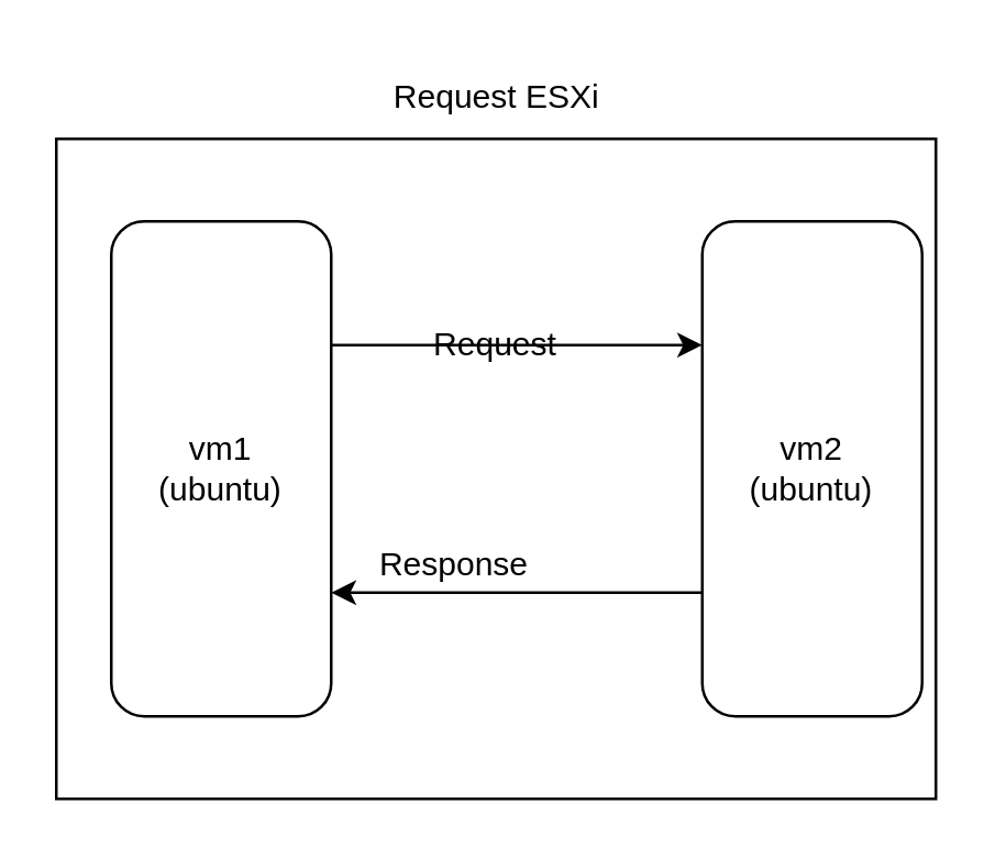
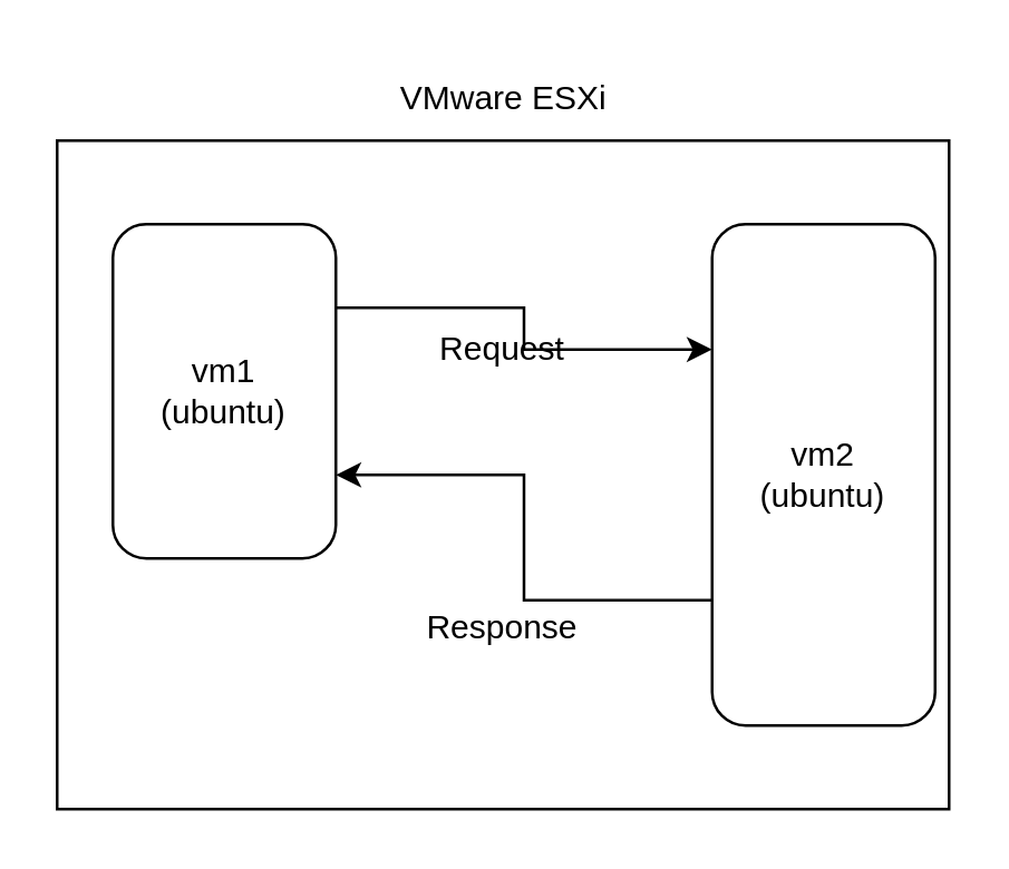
- <mxCell id="3" value="Request ESXi" style="text;html=1;align=center;verticalAlign=middle;resizable=0;points=[];autosize=1;strokeColor=none;fillColor=none;" vertex="1" parent="1"><mxGeometry x="130" y="20" width="100" height="30" as="geometry" /></mxCell>
+ <mxCell id="3" value="VMware ESXi" style="text;html=1;align=center;verticalAlign=middle;resizable=0;points=[];autosize=1;strokeColor=none;fillColor=none;" vertex="1" parent="1"><mxGeometry x="130" y="20" width="100" height="30" as="geometry" /></mxCell>
- <mxCell id="5" value="vm1&lt;div&gt;(ubuntu)&lt;/div&gt;" style="rounded=1;whiteSpace=wrap;html=1;" vertex="1" parent="1"><mxGeometry x="40" y="80" width="80" height="180" as="geometry" /></mxCell>
+ <mxCell id="5" value="vm1&lt;div&gt;(ubuntu)&lt;/div&gt;" style="rounded=1;whiteSpace=wrap;html=1;" vertex="1" parent="1"><mxGeometry x="40" y="80" width="80" height="120" as="geometry" /></mxCell>
- <mxCell id="9" value="Response" style="text;html=1;align=center;verticalAlign=middle;whiteSpace=wrap;rounded=0;" vertex="1" parent="1"><mxGeometry x="135" y="190" width="60" height="30" as="geometry" /></mxCell>
+ <mxCell id="9" value="Response" style="text;html=1;align=center;verticalAlign=middle;whiteSpace=wrap;rounded=0;" vertex="1" parent="1"><mxGeometry x="150" y="210" width="60" height="30" as="geometry" /></mxCell>
